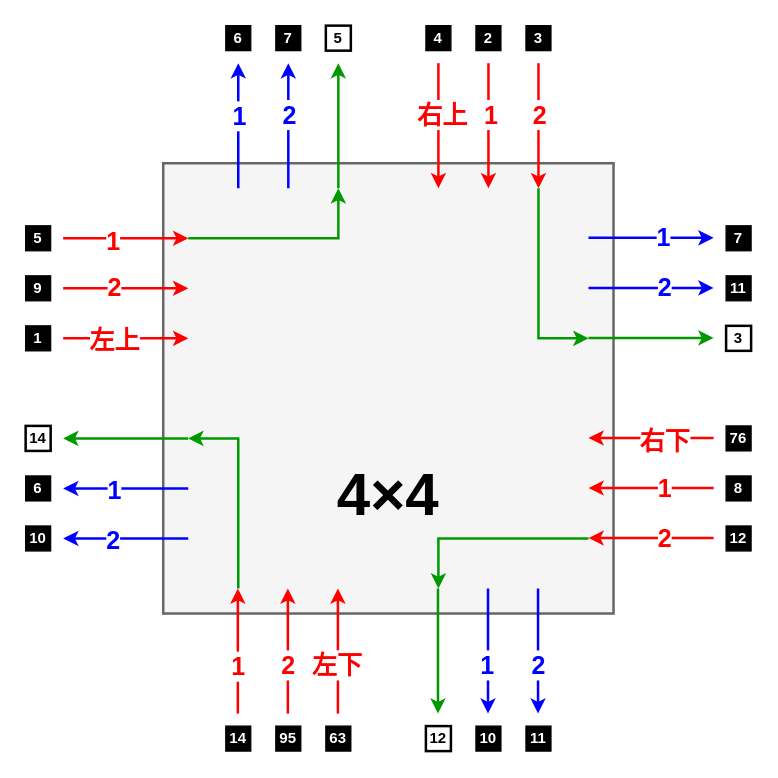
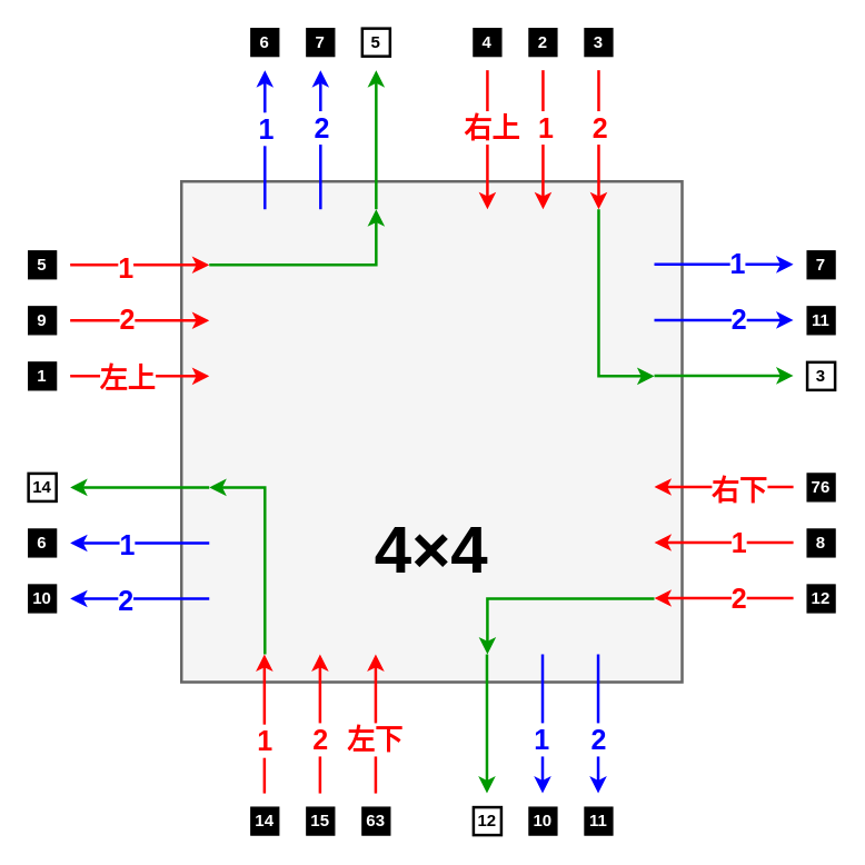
- <mxCell id="58" value="95" style="rounded=0;whiteSpace=wrap;html=1;fontStyle=1;fillColor=#000000;fontColor=#ffffff;strokeColor=#000000;" vertex="1" parent="1"><mxGeometry x="220" y="580" width="20" height="20" as="geometry" /></mxCell>
+ <mxCell id="58" value="15" style="rounded=0;whiteSpace=wrap;html=1;fontStyle=1;fillColor=#000000;fontColor=#ffffff;strokeColor=#000000;" vertex="1" parent="1"><mxGeometry x="220" y="580" width="20" height="20" as="geometry" /></mxCell>
